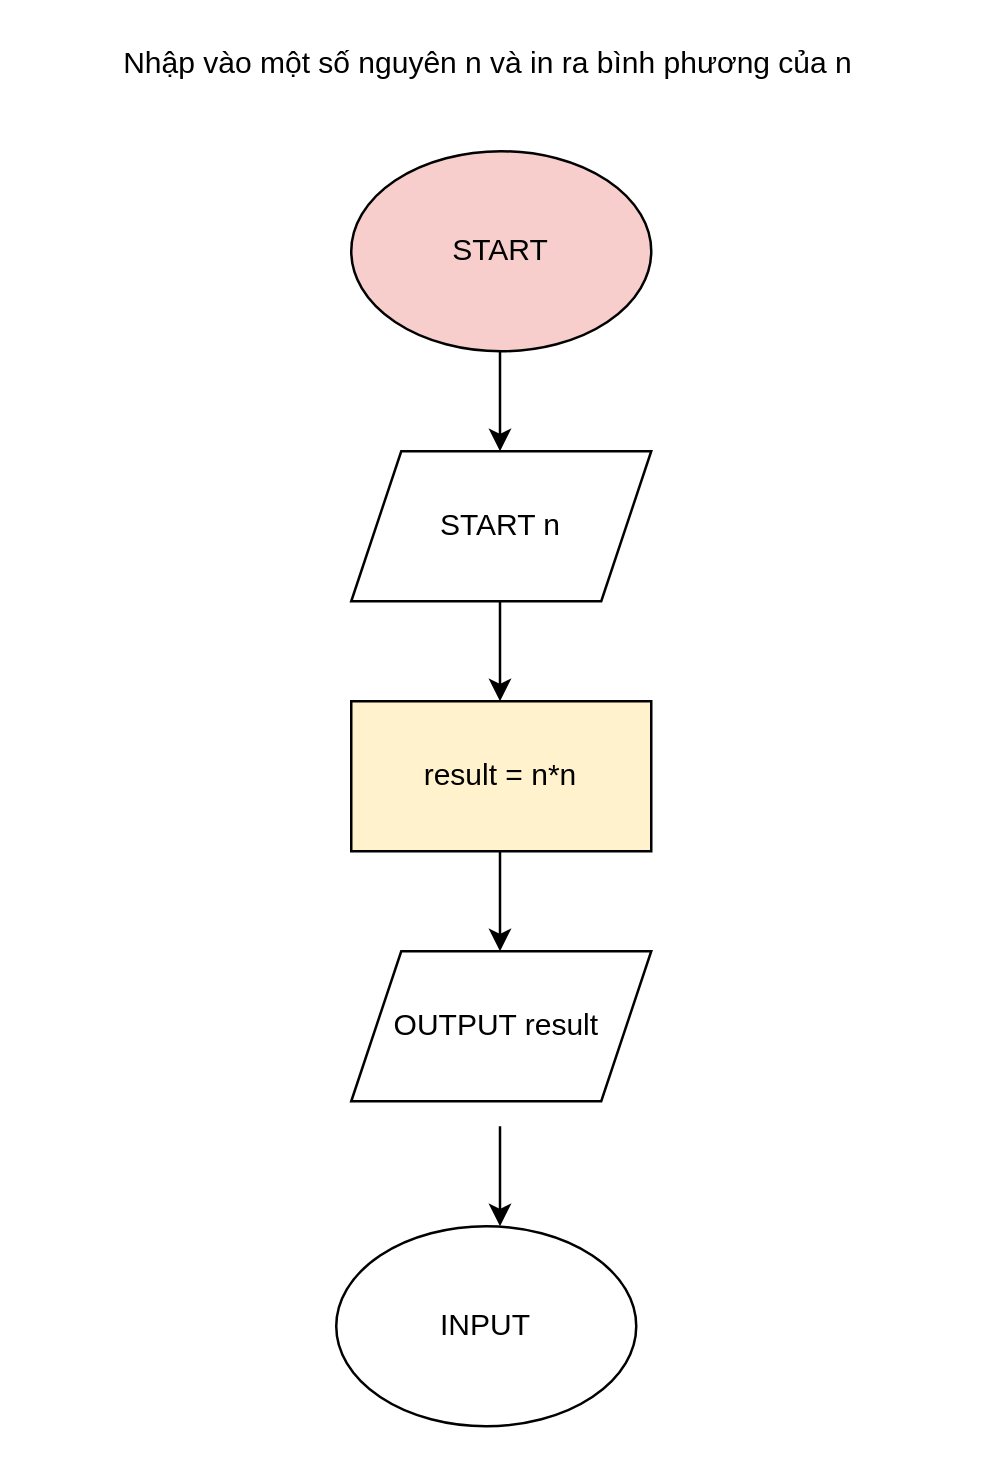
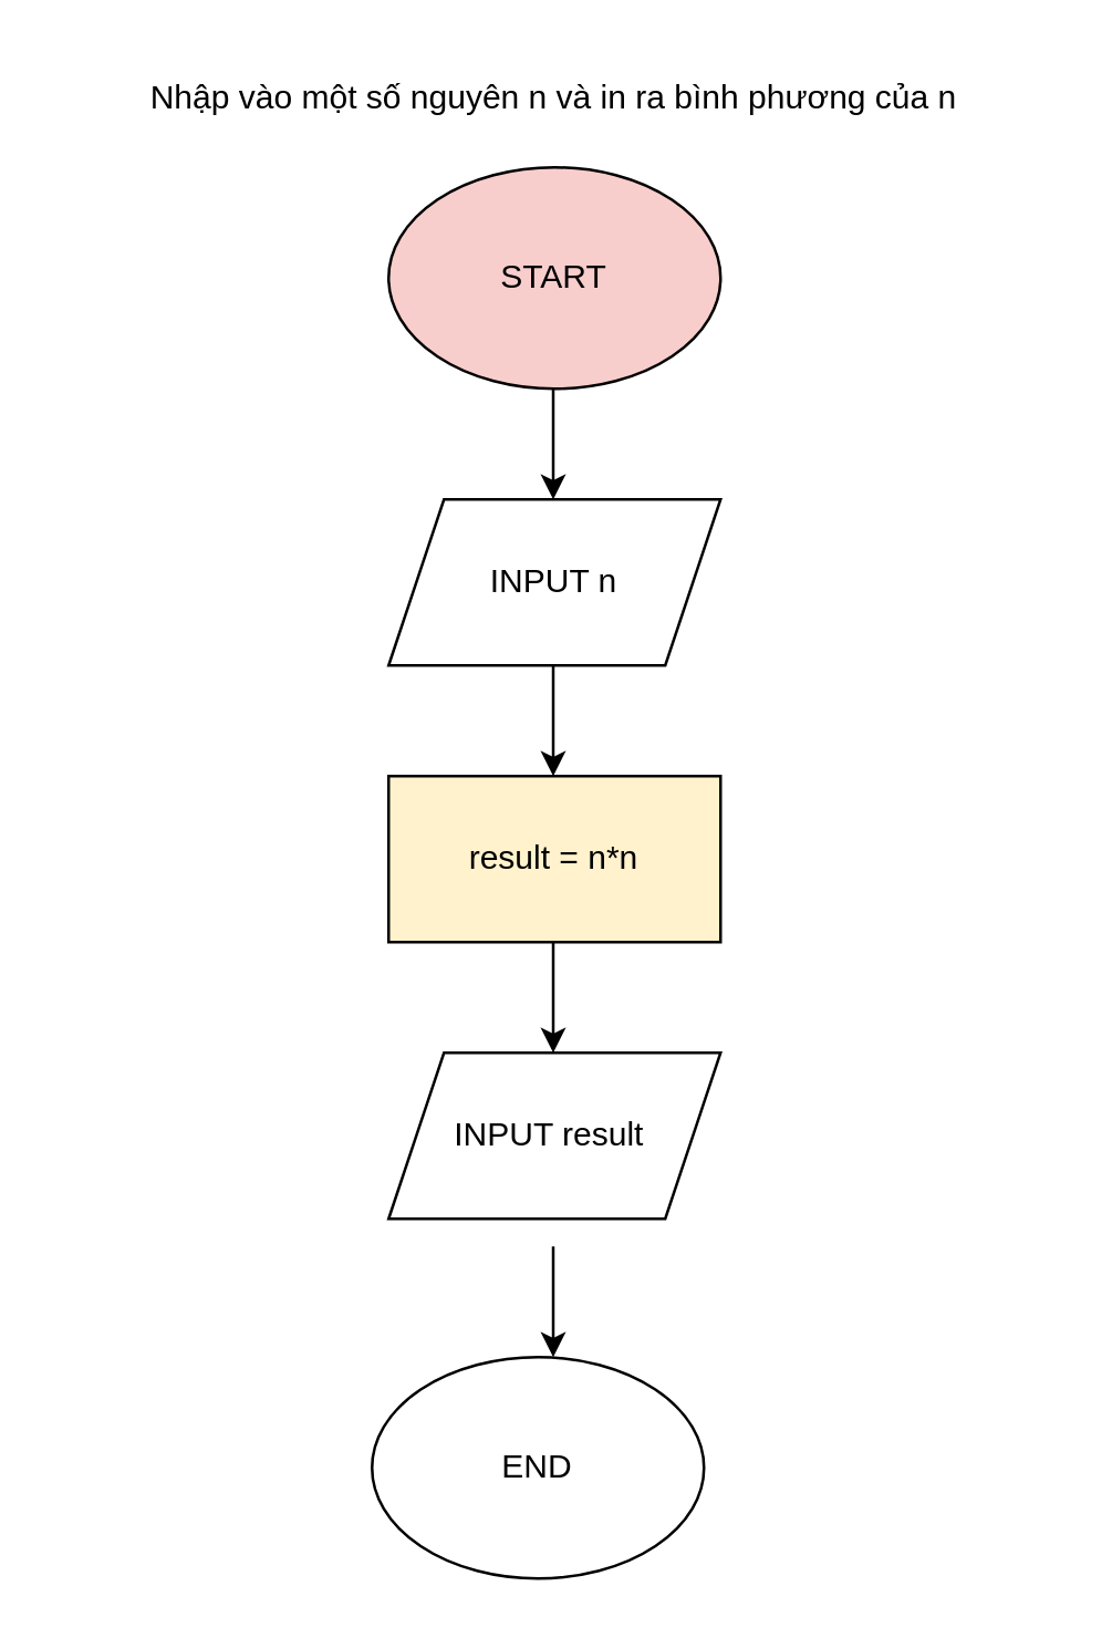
- <mxCell id="2" value="Nhập vào một số nguyên n và in ra bình phương của n" style="text;strokeColor=none;align=center;fillColor=none;html=1;verticalAlign=middle;whiteSpace=wrap;rounded=0;" vertex="1" parent="1"><mxGeometry x="15" y="10" width="360" height="30" as="geometry" /></mxCell>
+ <mxCell id="2" value="Nhập vào một số nguyên n và in ra bình phương của n" style="text;strokeColor=none;align=center;fillColor=none;html=1;verticalAlign=middle;whiteSpace=wrap;rounded=0;" vertex="1" parent="1"><mxGeometry x="20" width="360" height="30" as="geometry" y="20" /></mxCell>
- <mxCell id="4" value="START n" style="shape=parallelogram;perimeter=parallelogramPerimeter;whiteSpace=wrap;html=1;fixedSize=1;" vertex="1" parent="1"><mxGeometry x="140" y="180" width="120" height="60" as="geometry" /></mxCell>
+ <mxCell id="4" value="INPUT n" style="shape=parallelogram;perimeter=parallelogramPerimeter;whiteSpace=wrap;html=1;fixedSize=1;" vertex="1" parent="1"><mxGeometry x="140" y="180" width="120" height="60" as="geometry" /></mxCell>
- <mxCell id="6" value="OUTPUT result&amp;nbsp;" style="shape=parallelogram;perimeter=parallelogramPerimeter;whiteSpace=wrap;html=1;fixedSize=1;" vertex="1" parent="1"><mxGeometry x="140" y="380" width="120" height="60" as="geometry" /></mxCell>
+ <mxCell id="6" value="INPUT result&amp;nbsp;" style="shape=parallelogram;perimeter=parallelogramPerimeter;whiteSpace=wrap;html=1;fixedSize=1;" vertex="1" parent="1"><mxGeometry x="140" y="380" width="120" height="60" as="geometry" /></mxCell>
- <mxCell id="7" value="INPUT" style="ellipse;whiteSpace=wrap;html=1;" vertex="1" parent="1"><mxGeometry x="134" y="490" width="120" height="80" as="geometry" /></mxCell>
+ <mxCell id="7" value="END" style="ellipse;whiteSpace=wrap;html=1;" vertex="1" parent="1"><mxGeometry x="134" y="490" width="120" height="80" as="geometry" /></mxCell>
